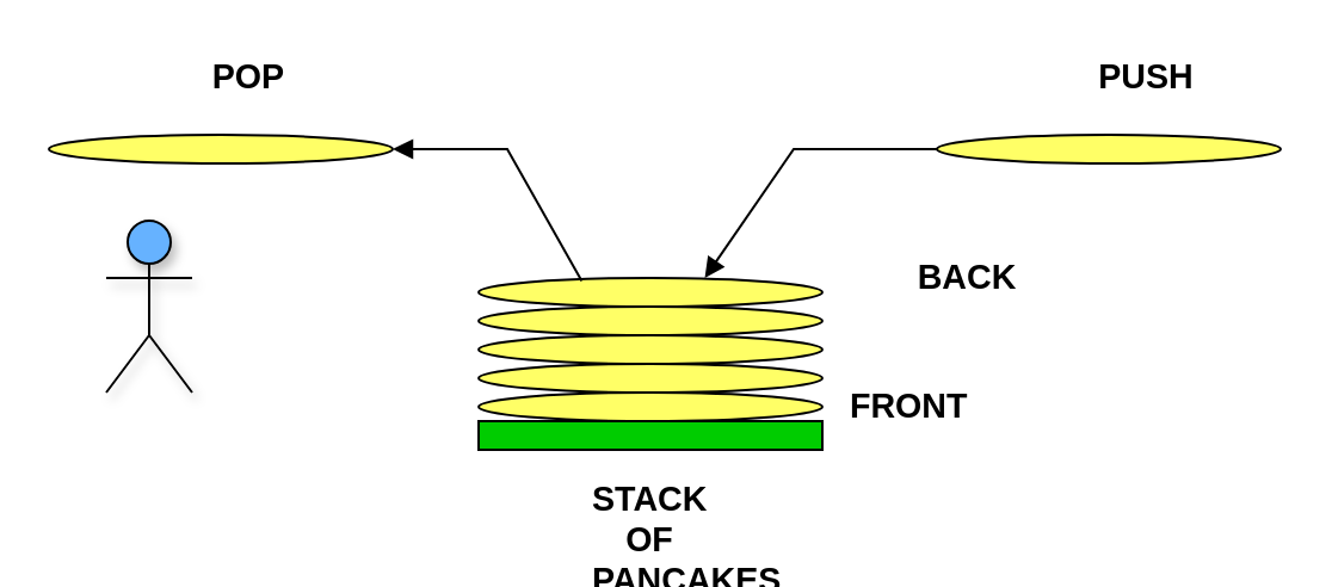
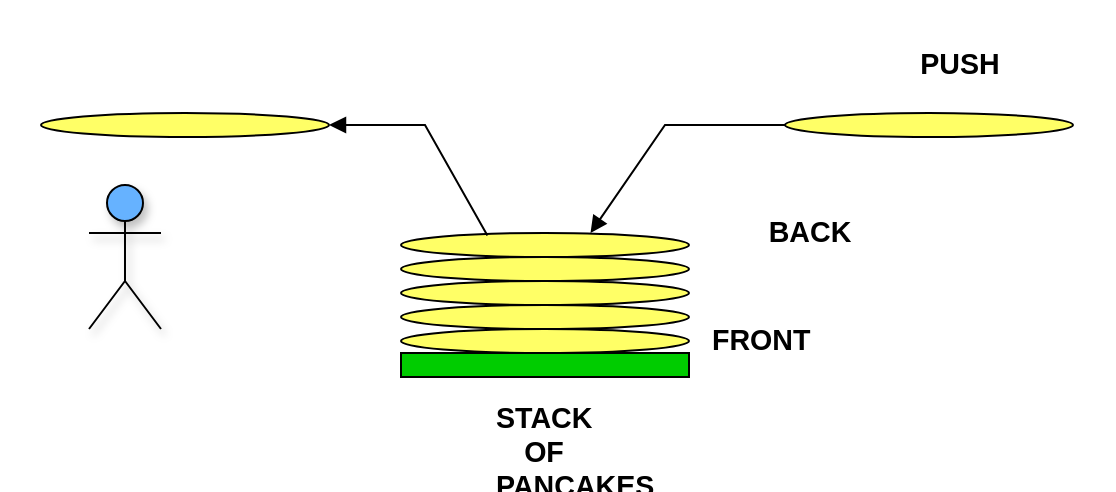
- <mxCell id="9" value="POP" style="html=1;overflow=block;blockSpacing=1;whiteSpace=wrap;fontSize=14.3;fontFamily=Arimo;fontColor=default;fontStyle=1;align=center;spacing=0;strokeOpacity=0;fillOpacity=0;fillColor=#000000;" vertex="1" parent="1"><mxGeometry x="80" y="20" width="48" height="24" as="geometry" /></mxCell>
